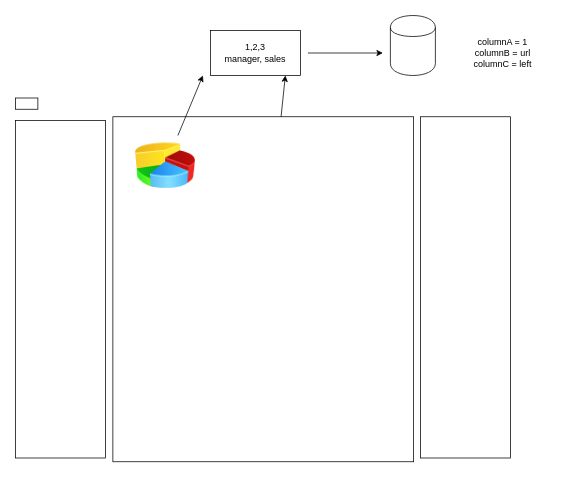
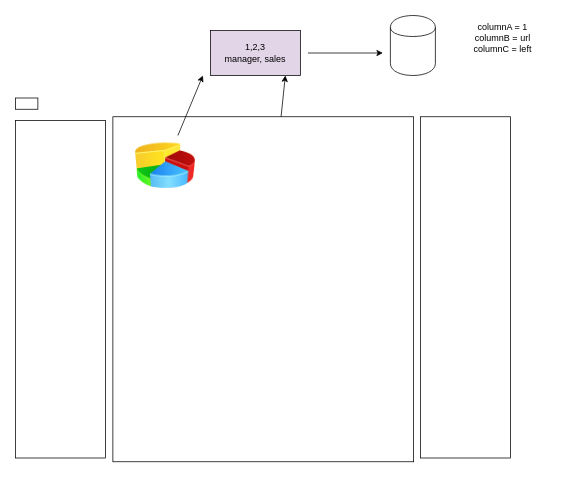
- <mxCell id="7" value="1,2,3&lt;br&gt;manager, sales" style="rounded=0;whiteSpace=wrap;html=1;" vertex="1" parent="1"><mxGeometry x="280" y="40" width="120" height="60" as="geometry" /></mxCell>
+ <mxCell id="7" value="1,2,3&lt;br&gt;manager, sales" style="rounded=0;whiteSpace=wrap;html=1;fillColor=#e1d5e7;" vertex="1" parent="1"><mxGeometry x="280" y="40" width="120" height="60" as="geometry" /></mxCell>
- <mxCell id="13" value="columnA = 1&lt;br&gt;columnB = url&lt;br&gt;columnC = left" style="text;html=1;strokeColor=none;fillColor=none;align=center;verticalAlign=middle;whiteSpace=wrap;rounded=0;" vertex="1" parent="1"><mxGeometry x="610" y="40" width="120" height="60" as="geometry" /></mxCell>
+ <mxCell id="13" value="columnA = 1&lt;br&gt;columnB = url&lt;br&gt;columnC = left" style="text;html=1;strokeColor=none;fillColor=none;align=center;verticalAlign=middle;whiteSpace=wrap;rounded=0;" vertex="1" parent="1"><mxGeometry x="610" y="20" width="120" height="60" as="geometry" /></mxCell>
